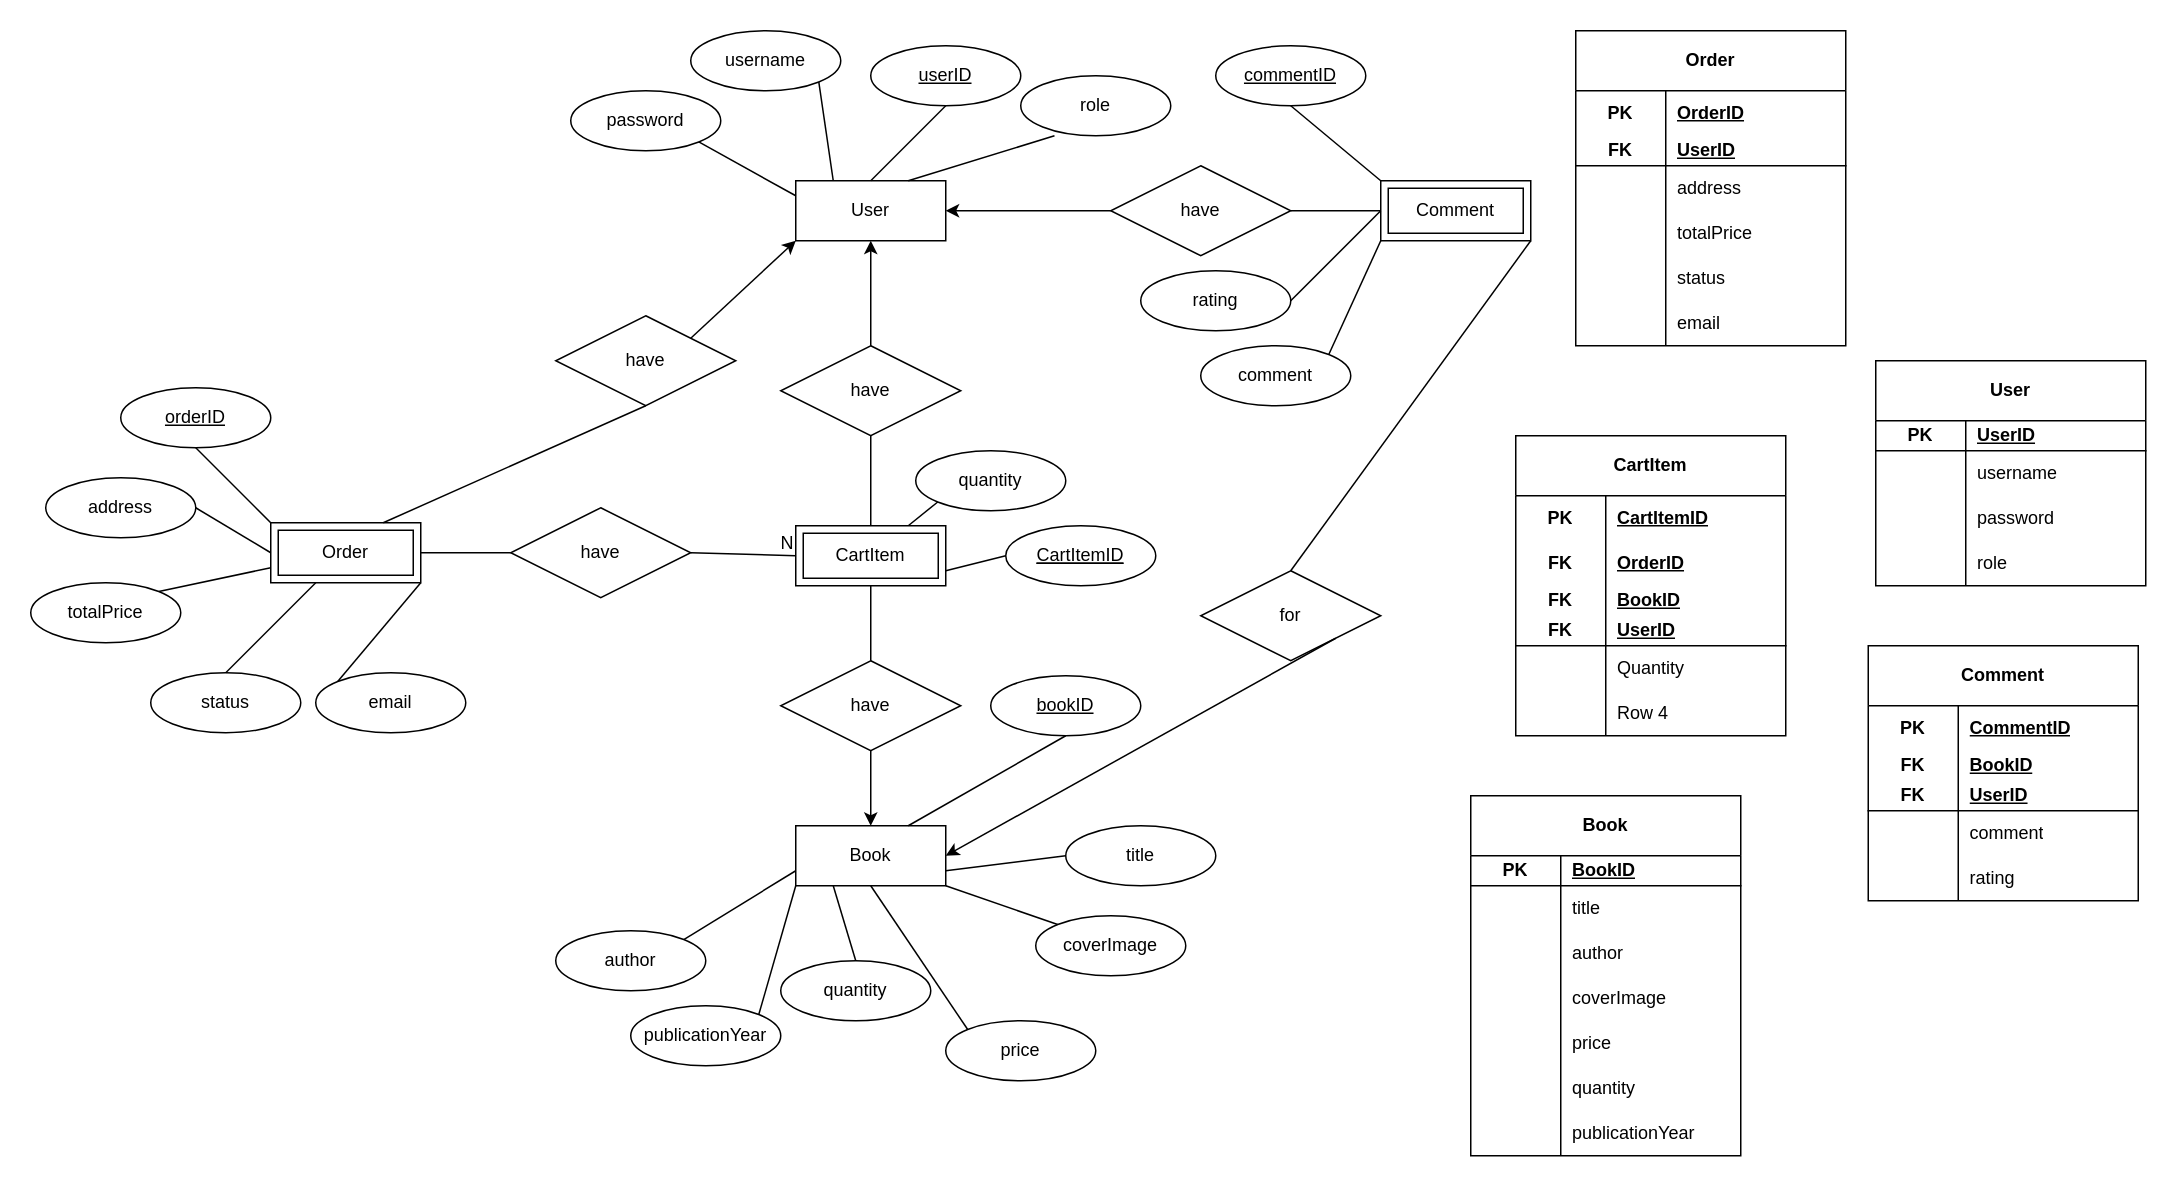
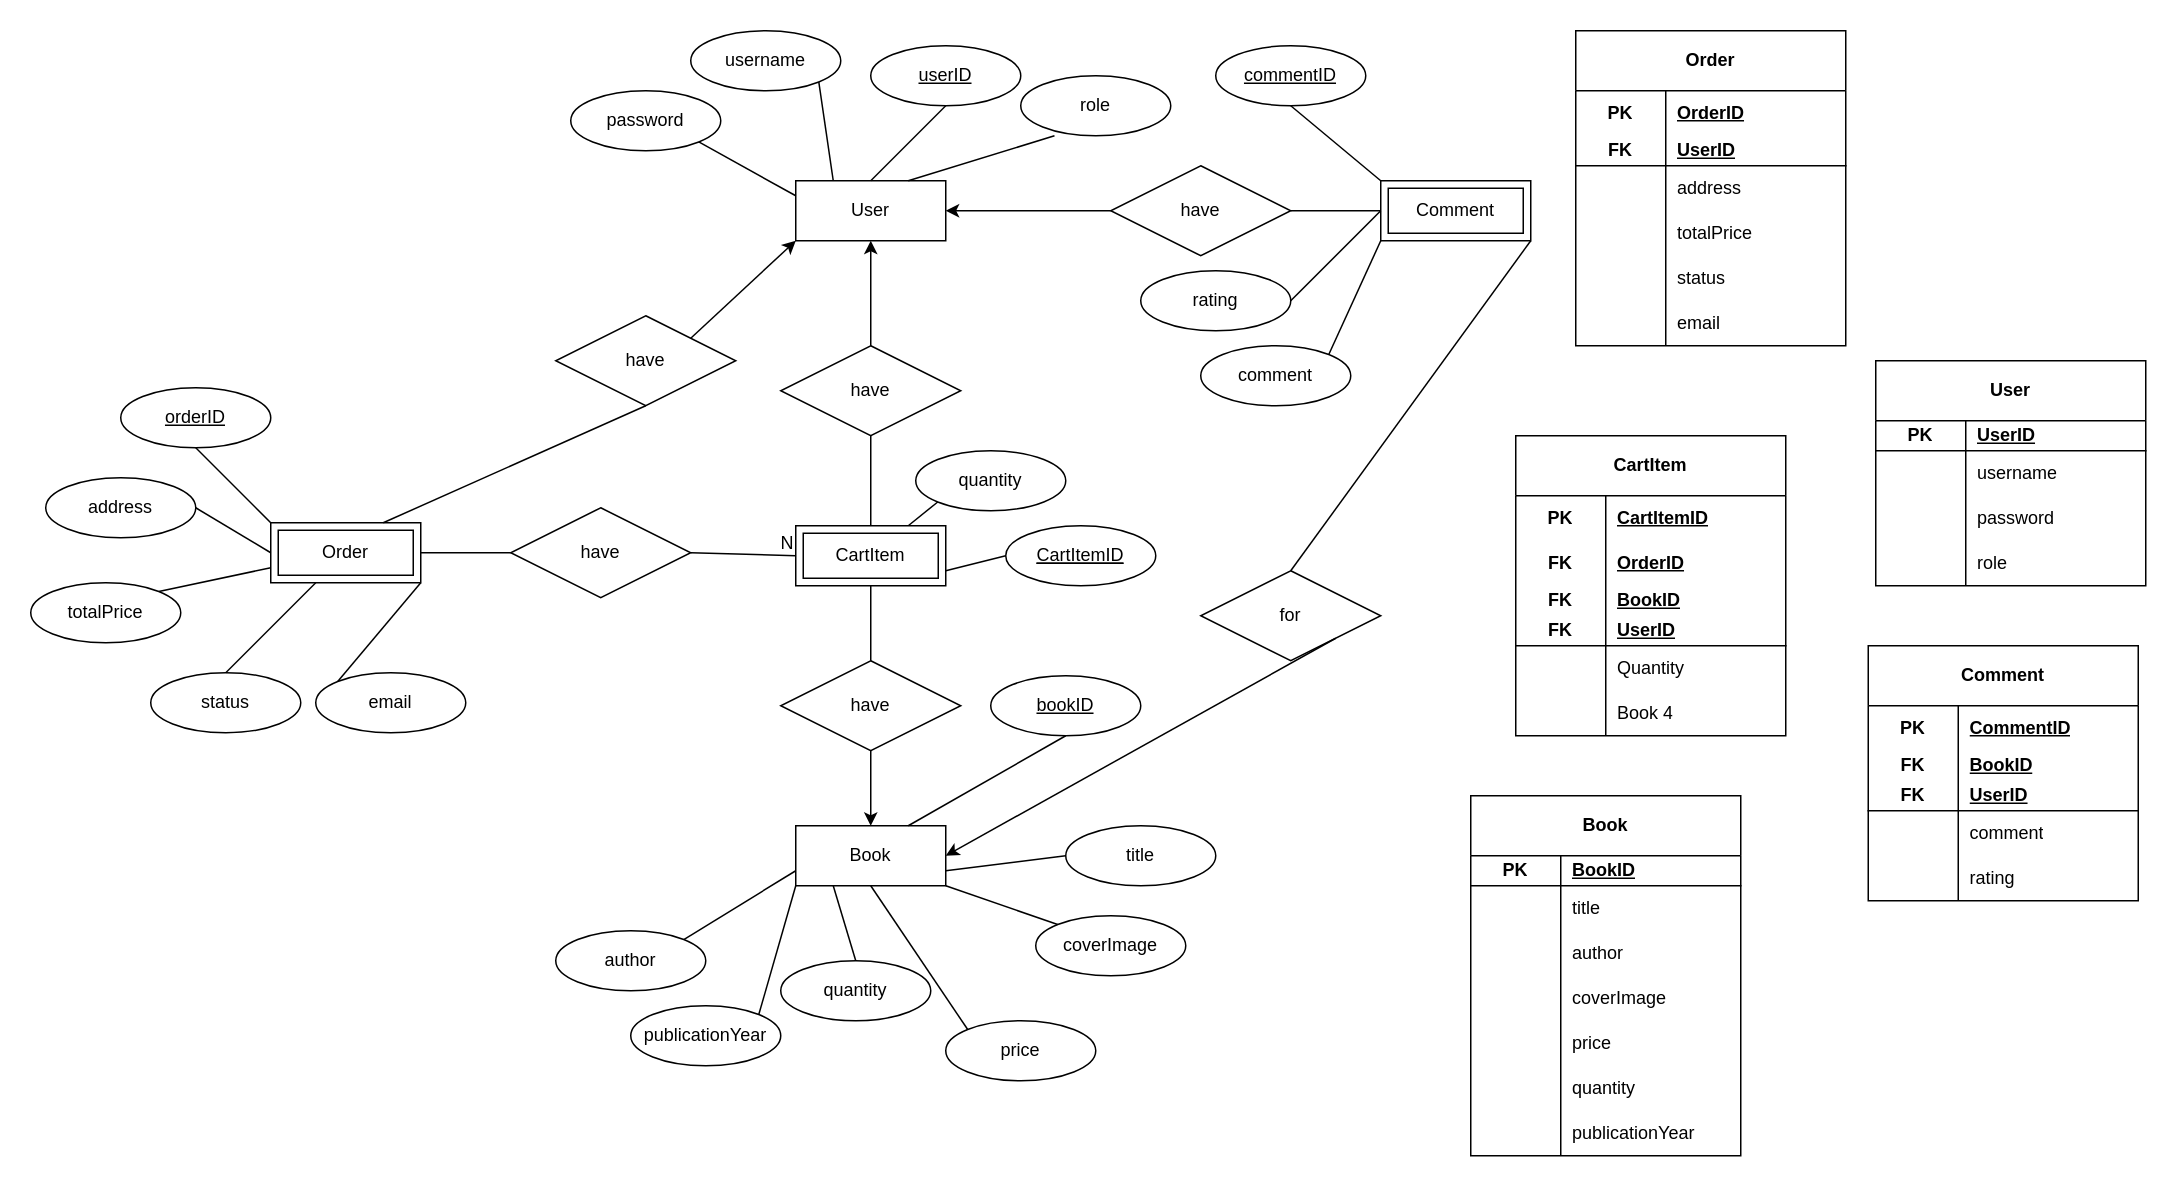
- <mxCell id="72" value="Row 4" style="shape=partialRectangle;connectable=0;fillColor=none;top=0;left=0;bottom=0;right=0;align=left;spacingLeft=6;overflow=hidden;html=1;whiteSpace=wrap;" vertex="1" parent="70"><mxGeometry x="60" width="120" height="30" as="geometry"><mxRectangle width="120" height="30" as="alternateBounds" /></mxGeometry></mxCell>
+ <mxCell id="72" value="Book 4" style="shape=partialRectangle;connectable=0;fillColor=none;top=0;left=0;bottom=0;right=0;align=left;spacingLeft=6;overflow=hidden;html=1;whiteSpace=wrap;" vertex="1" parent="70"><mxGeometry x="60" width="120" height="30" as="geometry"><mxRectangle width="120" height="30" as="alternateBounds" /></mxGeometry></mxCell>
